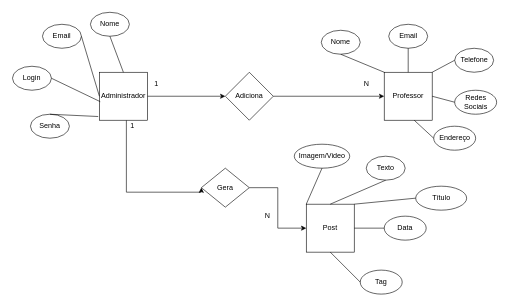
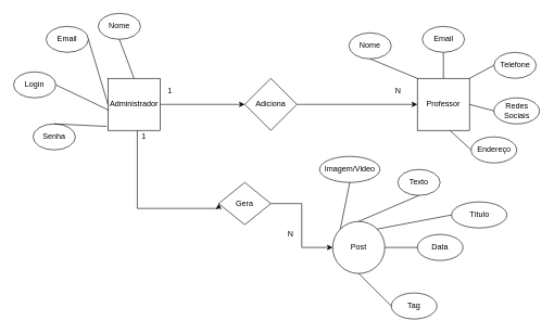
- <mxCell id="32" value="Post" style="whiteSpace=wrap;html=1;aspect=fixed;" vertex="1" parent="1"><mxGeometry x="510" y="340" width="80" height="80" as="geometry" /></mxCell>
+ <mxCell id="32" value="Post" style="ellipse;whiteSpace=wrap;html=1;aspect=fixed;" vertex="1" parent="1"><mxGeometry x="510" y="340" width="80" height="80" as="geometry" /></mxCell>
